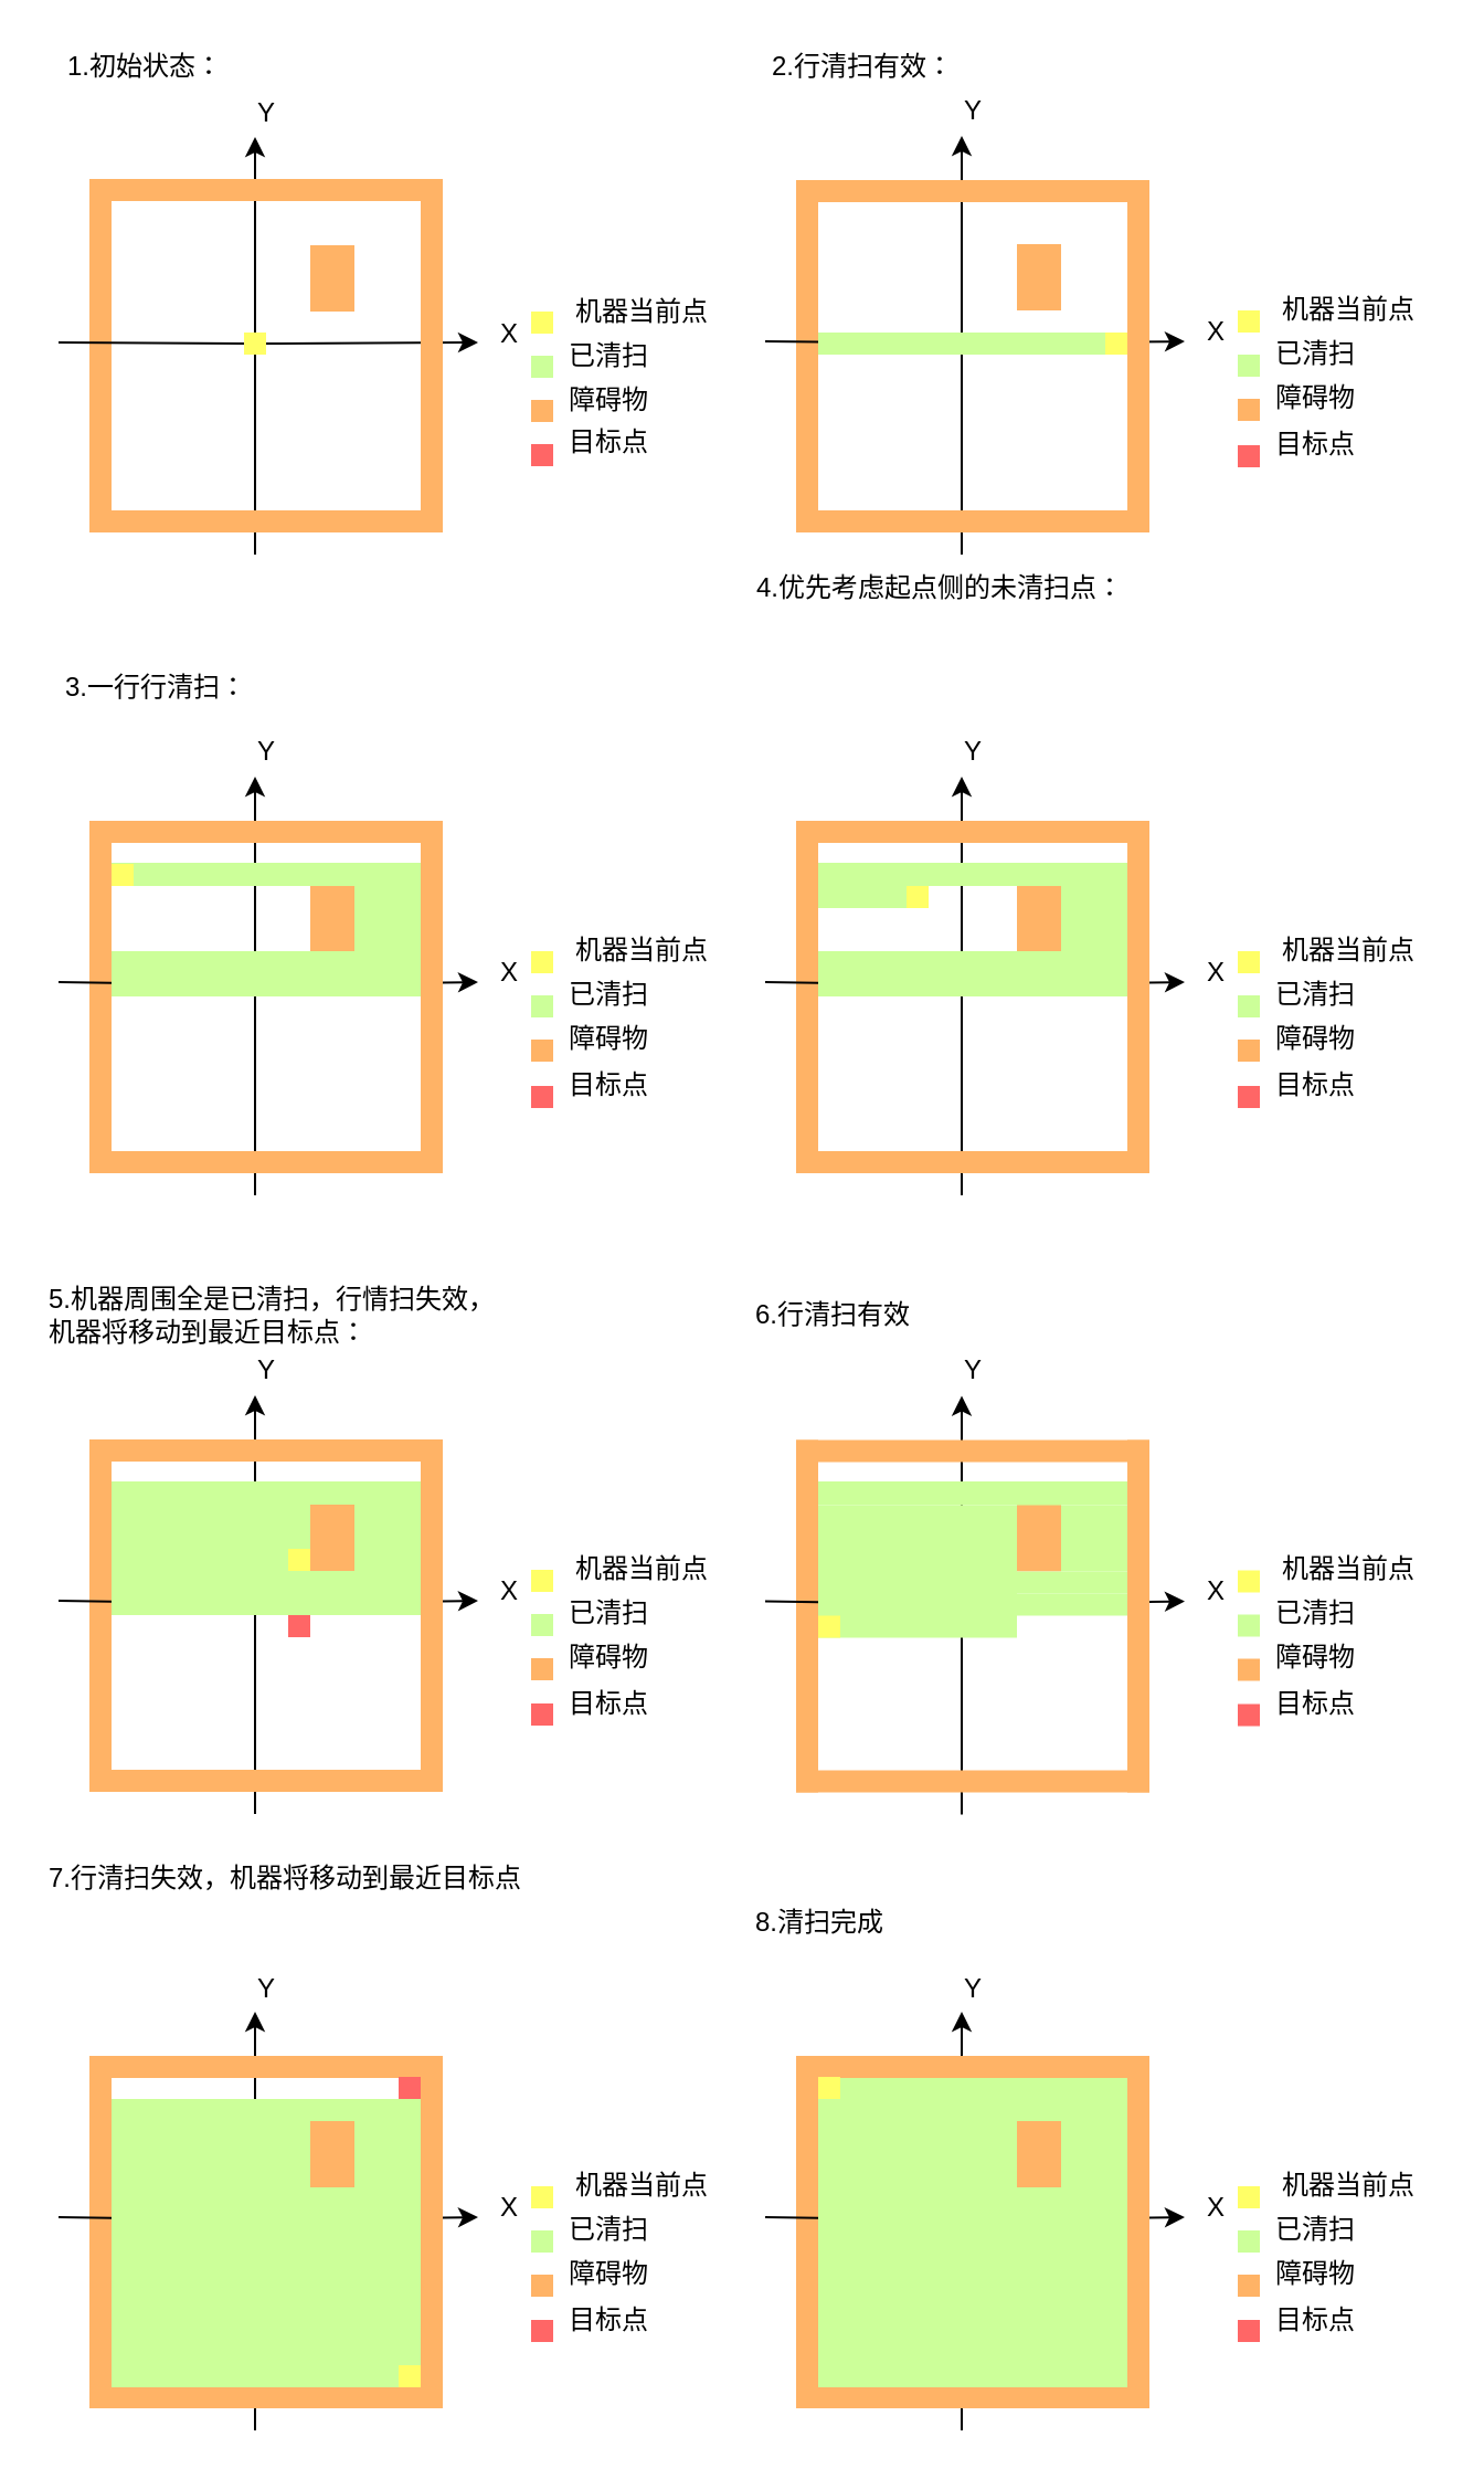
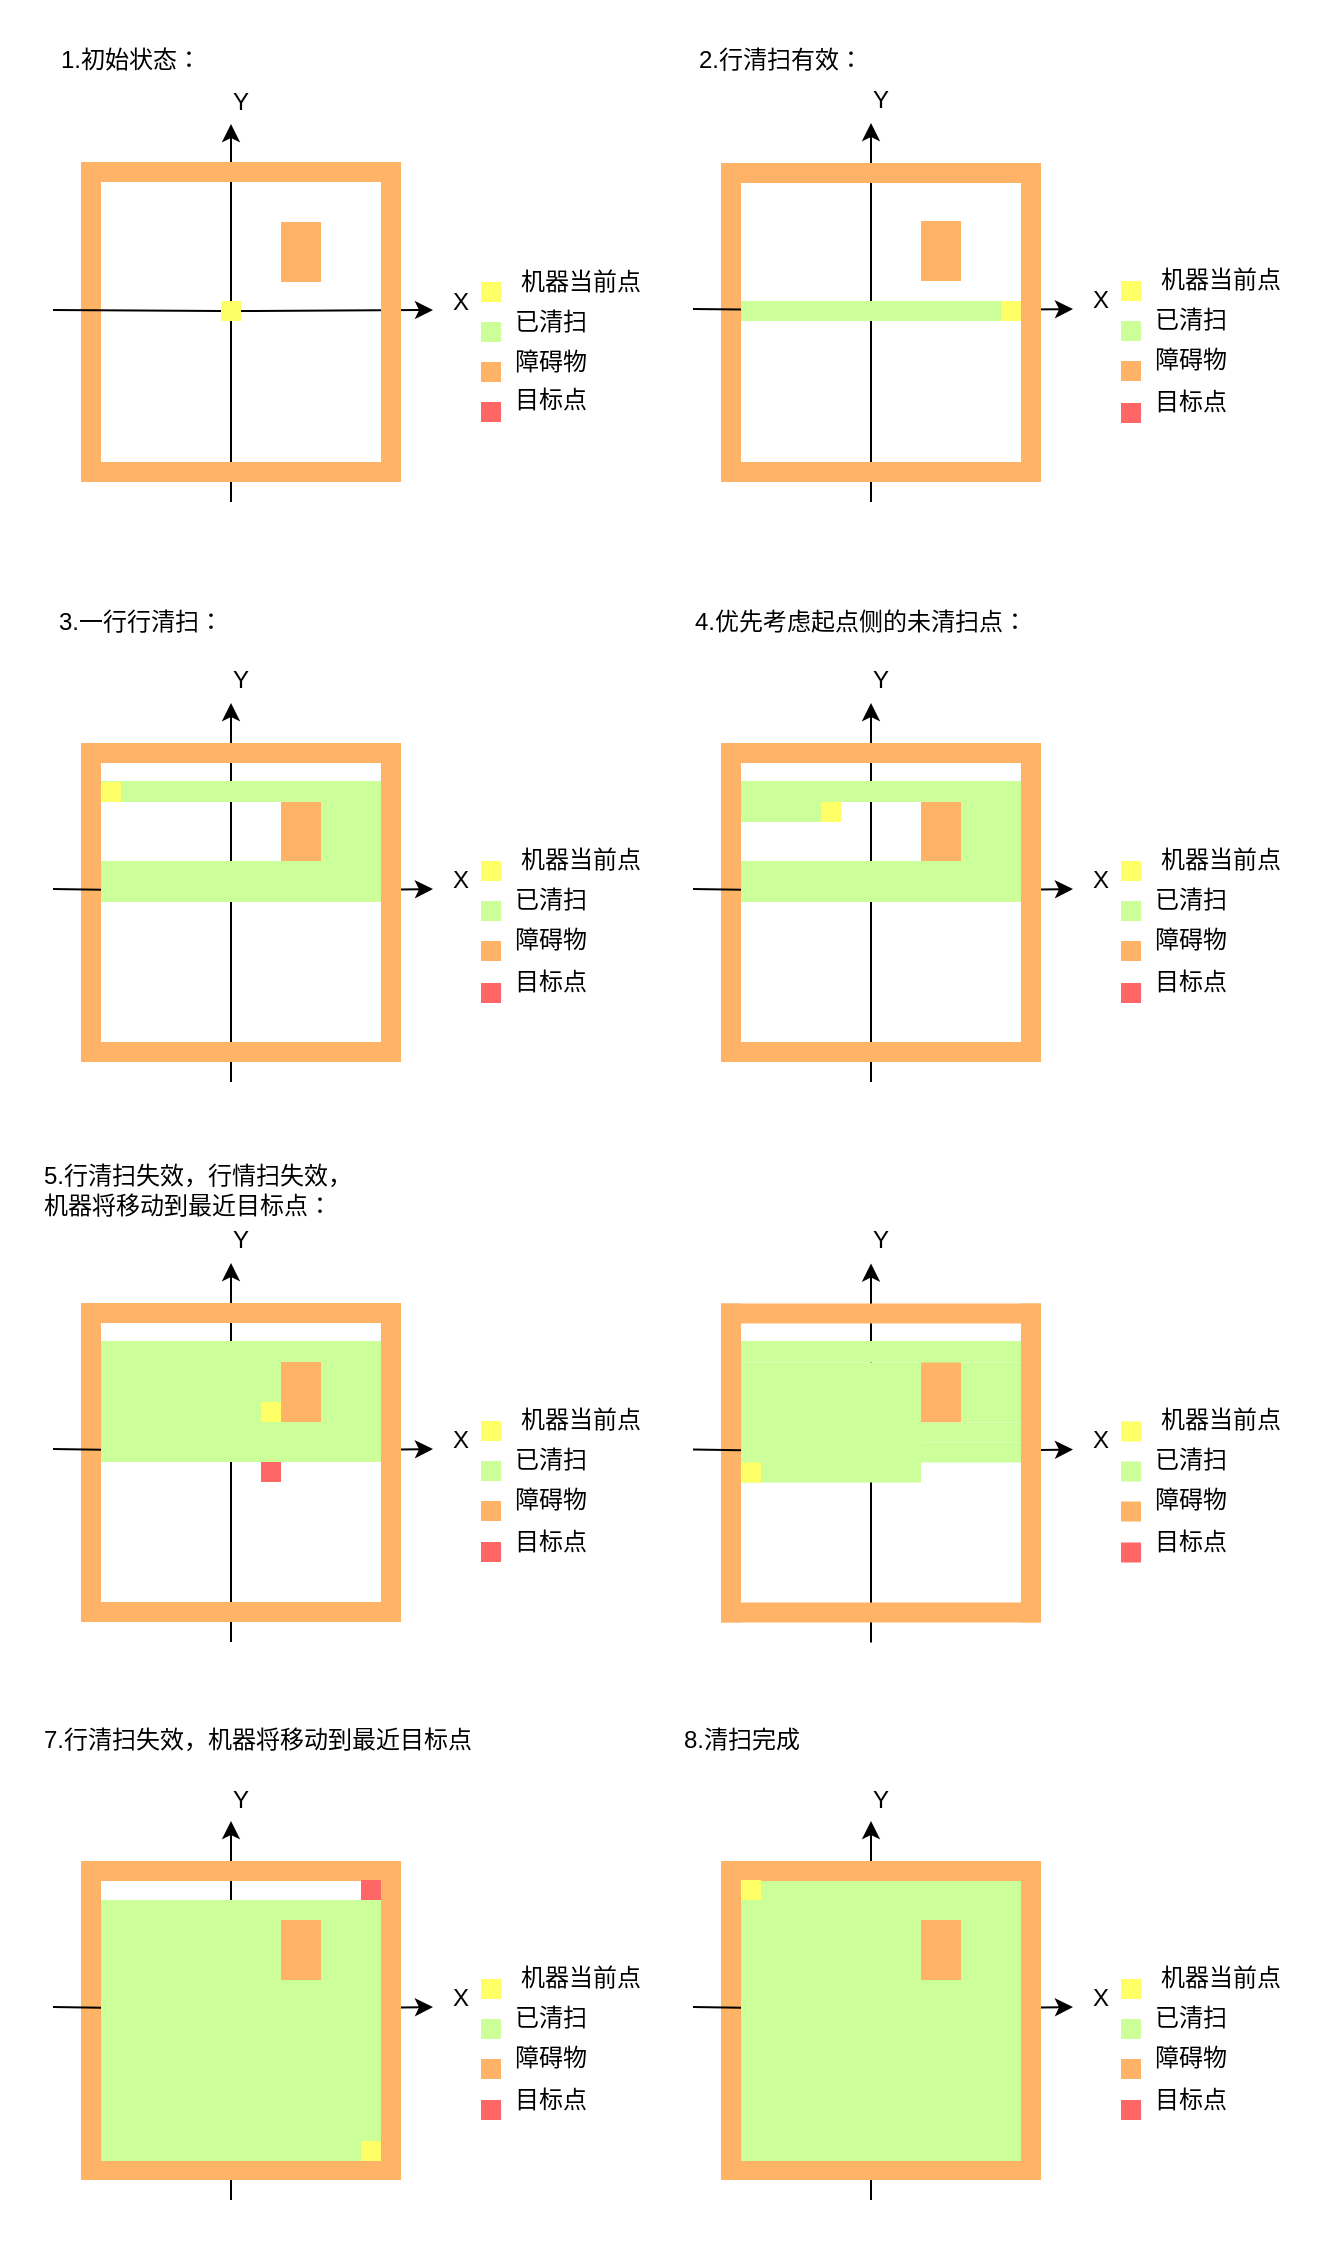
- <mxCell id="75" value="4.优先考虑起点侧的未清扫点：" style="text;html=1;align=center;verticalAlign=middle;resizable=0;points=[];autosize=1;strokeColor=none;fillColor=none;" vertex="1" parent="1"><mxGeometry x="335" y="255.5" width="180" height="20" as="geometry" /></mxCell>
+ <mxCell id="75" value="4.优先考虑起点侧的未清扫点：" style="text;html=1;align=center;verticalAlign=middle;resizable=0;points=[];autosize=1;strokeColor=none;fillColor=none;" vertex="1" parent="1"><mxGeometry x="340" y="300.5" width="180" height="20" as="geometry" /></mxCell>
- <mxCell id="102" value="5.机器周围全是已清扫，行情扫失效，&lt;br&gt;机器将移动到最近目标点：" style="text;html=1;align=left;verticalAlign=middle;resizable=0;points=[];autosize=1;strokeColor=none;fillColor=none;" vertex="1" parent="1"><mxGeometry x="20" y="580" width="220" height="30" as="geometry" /></mxCell>
+ <mxCell id="102" value="5.行清扫失效，行情扫失效，&lt;br&gt;机器将移动到最近目标点：" style="text;html=1;align=left;verticalAlign=middle;resizable=0;points=[];autosize=1;strokeColor=none;fillColor=none;" vertex="1" parent="1"><mxGeometry x="20" y="580" width="220" height="30" as="geometry" /></mxCell>
- <mxCell id="128" value="6.行清扫有效" style="text;html=1;align=left;verticalAlign=middle;resizable=0;points=[];autosize=1;strokeColor=none;fillColor=none;" vertex="1" parent="1"><mxGeometry x="340" y="585.25" width="90" height="20" as="geometry" /></mxCell>
- <mxCell id="154" value="7.行清扫失效，机器将移动到最近目标点" style="text;html=1;align=left;verticalAlign=middle;resizable=0;points=[];autosize=1;strokeColor=none;fillColor=none;" vertex="1" parent="1"><mxGeometry x="20" y="840" width="230" height="20" as="geometry" /></mxCell>
+ <mxCell id="154" value="7.行清扫失效，机器将移动到最近目标点" style="text;html=1;align=left;verticalAlign=middle;resizable=0;points=[];autosize=1;strokeColor=none;fillColor=none;" vertex="1" parent="1"><mxGeometry x="20" y="860" width="230" height="20" as="geometry" /></mxCell>
